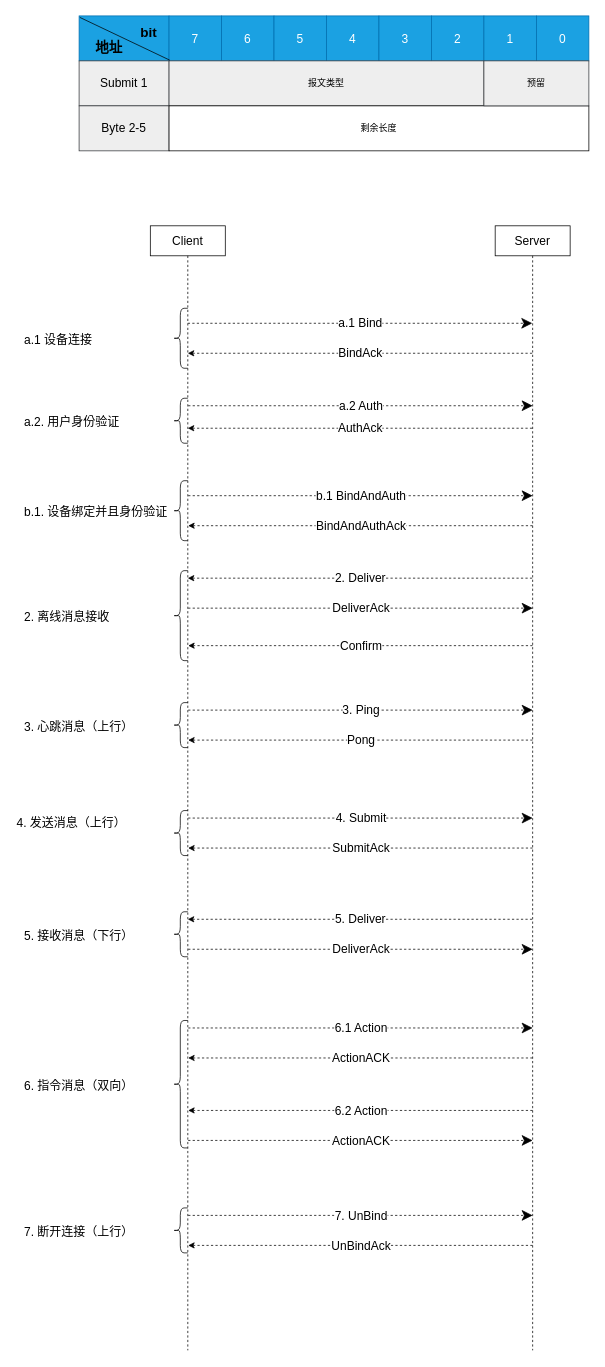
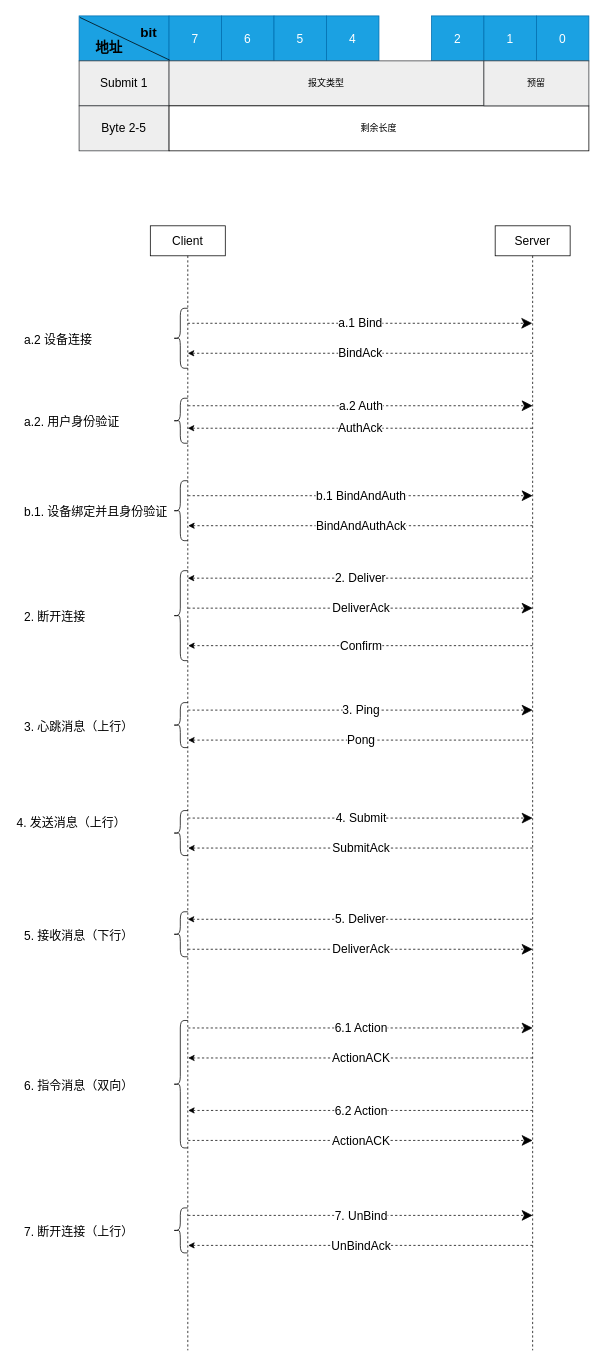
- <mxCell id="7" value="3" style="rounded=0;whiteSpace=wrap;html=1;fontSize=16;fillColor=#1ba1e2;strokeColor=#006EAF;fontColor=#ffffff;" parent="1" vertex="1"><mxGeometry x="505" y="20" width="70" height="60" as="geometry" /></mxCell>
- <mxCell id="36" value="a.1 设备连接" style="text;html=1;resizable=0;points=[];autosize=1;align=left;verticalAlign=top;spacingTop=-4;fontSize=16;" parent="1" vertex="1"><mxGeometry x="30" y="440" width="110" height="20" as="geometry" /></mxCell>
+ <mxCell id="36" value="a.2 设备连接" style="text;html=1;resizable=0;points=[];autosize=1;align=left;verticalAlign=top;spacingTop=-4;fontSize=16;" parent="1" vertex="1"><mxGeometry x="30" y="440" width="110" height="20" as="geometry" /></mxCell>
- <mxCell id="40" value="2. 离线消息接收" style="text;html=1;resizable=0;points=[];autosize=1;align=left;verticalAlign=top;spacingTop=-4;fontSize=16;" parent="1" vertex="1"><mxGeometry x="30" y="810" width="130" height="20" as="geometry" /></mxCell>
+ <mxCell id="40" value="2. 断开连接" style="text;html=1;resizable=0;points=[];autosize=1;align=left;verticalAlign=top;spacingTop=-4;fontSize=16;" parent="1" vertex="1"><mxGeometry x="30" y="810" width="130" height="20" as="geometry" /></mxCell>
